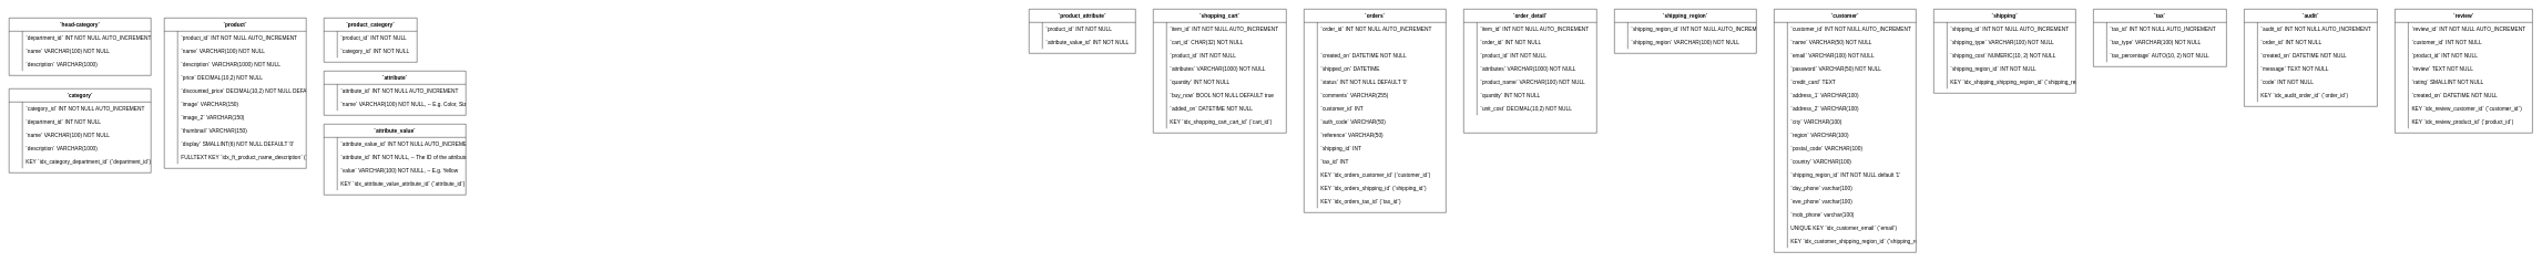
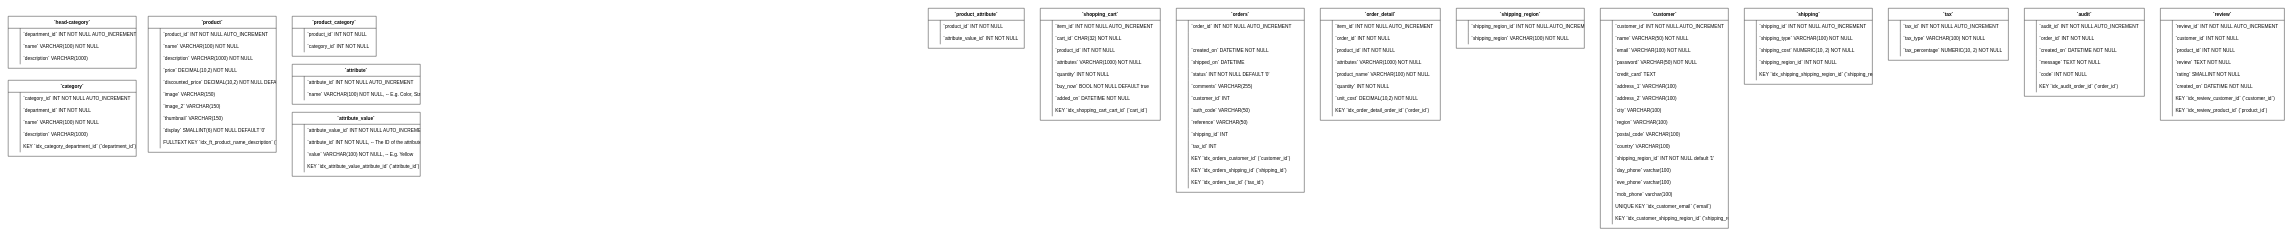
- <mxCell id="269" value="`tax_percentage` AUTO(10, 2) NOT NULL" style="shape=partialRectangle;overflow=hidden;connectable=0;fillColor=none;top=0;left=0;bottom=0;right=0;align=left;spacingLeft=6;" vertex="1" parent="267"><mxGeometry x="30" width="270" height="30" as="geometry"><mxRectangle width="270" height="30" as="alternateBounds" /></mxGeometry></mxCell>
+ <mxCell id="269" value="`tax_percentage` NUMERIC(10, 2) NOT NULL" style="shape=partialRectangle;overflow=hidden;connectable=0;fillColor=none;top=0;left=0;bottom=0;right=0;align=left;spacingLeft=6;" vertex="1" parent="267"><mxGeometry x="30" width="270" height="30" as="geometry"><mxRectangle width="270" height="30" as="alternateBounds" /></mxGeometry></mxCell>
+ <mxCell id="184" value="KEY `idx_order_detail_order_id` (`order_id`)" style="shape=partialRectangle;overflow=hidden;connectable=0;fillColor=none;top=0;left=0;bottom=0;right=0;align=left;spacingLeft=6;" vertex="1" parent="182"><mxGeometry x="30" width="270" height="30" as="geometry"><mxRectangle width="270" height="30" as="alternateBounds" /></mxGeometry></mxCell>
